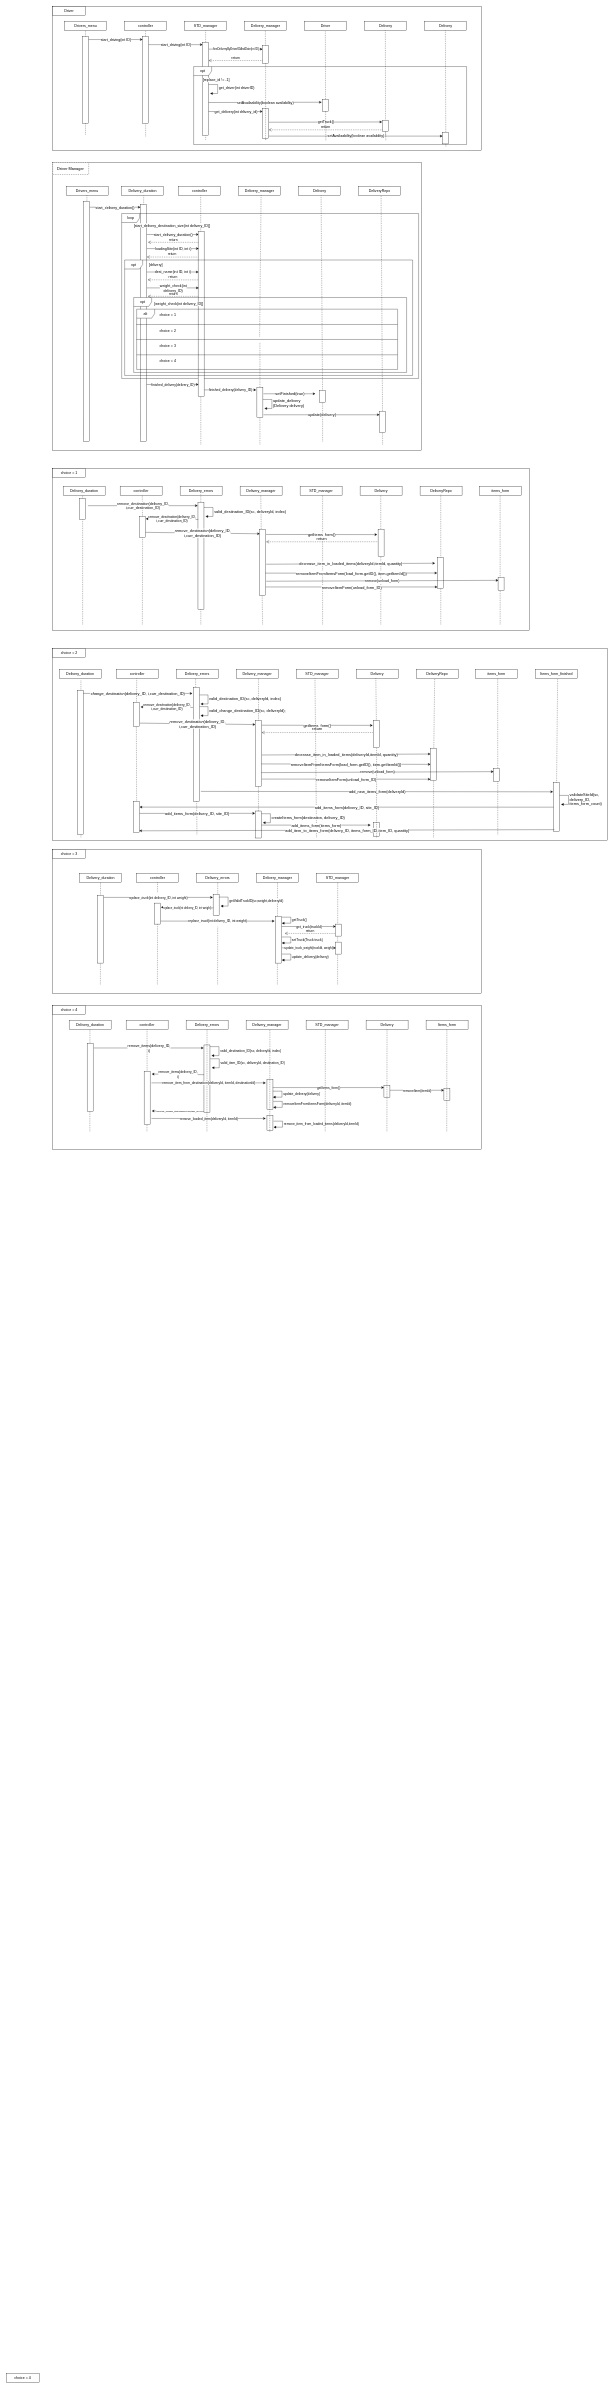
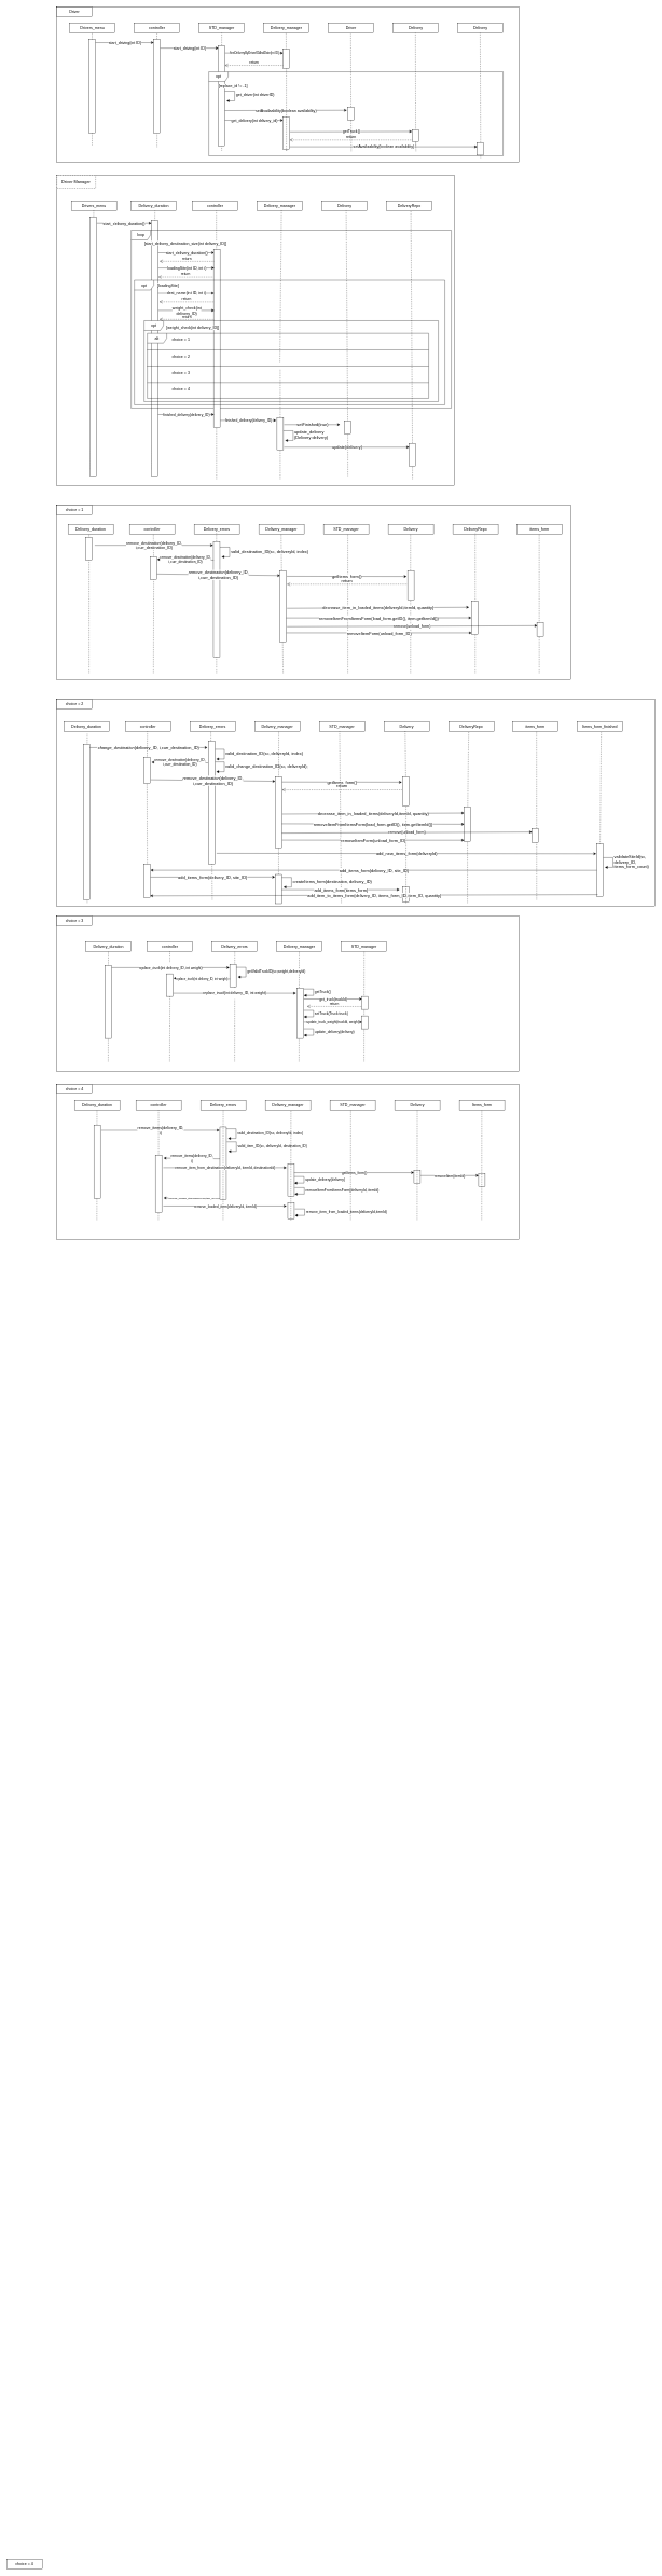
- <mxCell id="94" value="&lt;span style=&quot;background-color: rgb(255, 255, 255);&quot;&gt;[drlivery]&lt;/span&gt;" style="text;html=1;align=center;verticalAlign=middle;whiteSpace=wrap;rounded=0;" vertex="1" parent="1"><mxGeometry x="459.5" y="870" width="119" height="20" as="geometry" /></mxCell>
+ <mxCell id="94" value="&lt;span style=&quot;background-color: rgb(255, 255, 255);&quot;&gt;[loadingSite]&lt;/span&gt;" style="text;html=1;align=center;verticalAlign=middle;whiteSpace=wrap;rounded=0;" vertex="1" parent="1"><mxGeometry x="459.5" y="870" width="119" height="20" as="geometry" /></mxCell>
